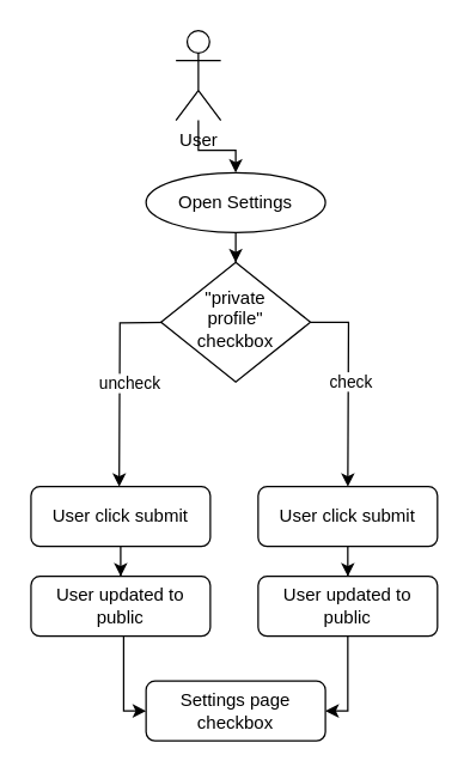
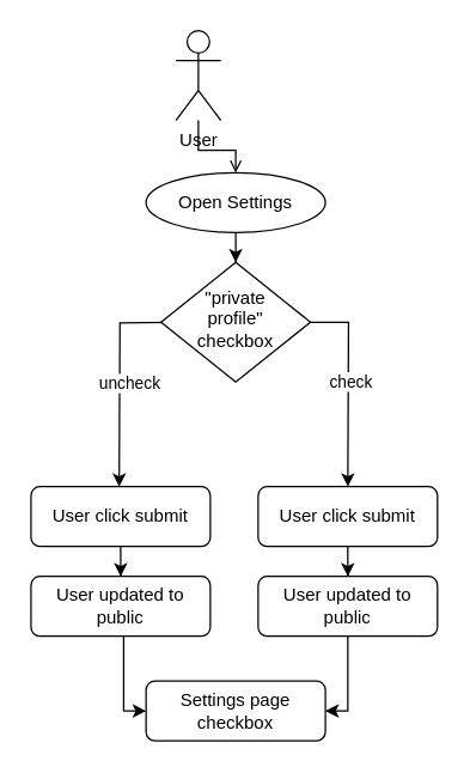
- <mxCell id="2" style="edgeStyle=orthogonalEdgeStyle;rounded=0;orthogonalLoop=1;jettySize=auto;html=1;" edge="1" parent="1" source="3" target="5"><mxGeometry relative="1" as="geometry" /></mxCell>
+ <mxCell id="2" style="edgeStyle=orthogonalEdgeStyle;rounded=0;orthogonalLoop=1;jettySize=auto;html=1;endArrow=open;" edge="1" parent="1" source="3" target="5"><mxGeometry relative="1" as="geometry" /></mxCell>
